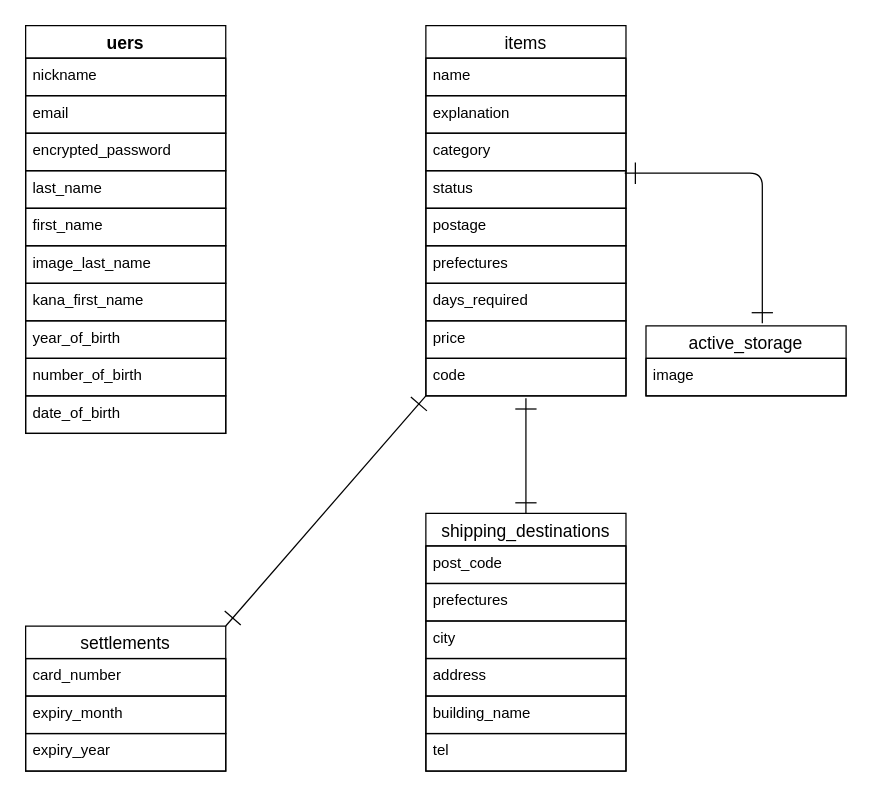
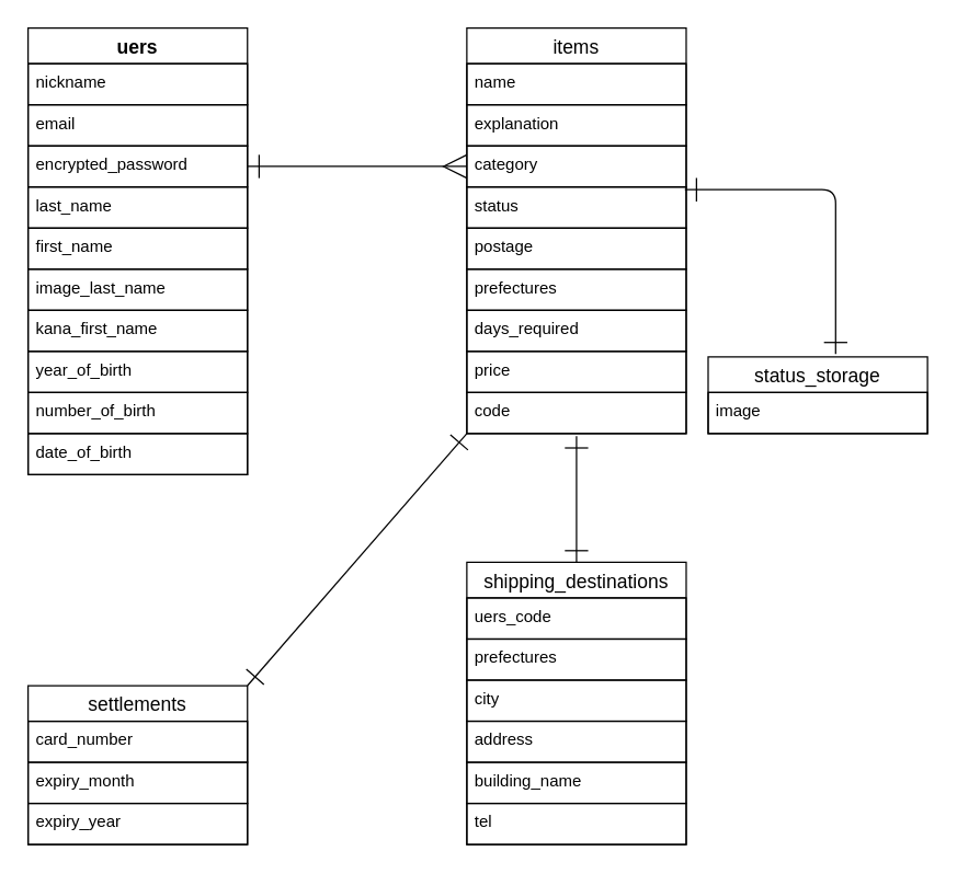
+ <mxCell id="35" style="edgeStyle=none;html=1;exitX=1;exitY=0.5;exitDx=0;exitDy=0;entryX=0;entryY=0.5;entryDx=0;entryDy=0;startArrow=ERone;startFill=0;endArrow=ERmany;endFill=0;strokeWidth=1;sourcePerimeterSpacing=0;endSize=15;startSize=15;fontColor=#000000;labelBackgroundColor=#FFFFFF;strokeColor=#000000;" parent="1" source="5" target="16" edge="1"><mxGeometry relative="1" as="geometry" /></mxCell>
- <mxCell id="38" value="active_storage" style="swimlane;fontStyle=0;childLayout=stackLayout;horizontal=1;startSize=26;horizontalStack=0;resizeParent=1;resizeParentMax=0;resizeLast=0;collapsible=1;marginBottom=0;align=center;fontSize=14;strokeColor=#000000;labelBackgroundColor=#FFFFFF;fontColor=#000000;" parent="1" vertex="1"><mxGeometry x="516" y="260" width="160" height="56" as="geometry" /></mxCell>
+ <mxCell id="38" value="status_storage" style="swimlane;fontStyle=0;childLayout=stackLayout;horizontal=1;startSize=26;horizontalStack=0;resizeParent=1;resizeParentMax=0;resizeLast=0;collapsible=1;marginBottom=0;align=center;fontSize=14;strokeColor=#000000;labelBackgroundColor=#FFFFFF;fontColor=#000000;" parent="1" vertex="1"><mxGeometry x="516" y="260" width="160" height="56" as="geometry" /></mxCell>
- <mxCell id="29" value="post_code" style="text;strokeColor=#000000;fillColor=none;spacingLeft=4;spacingRight=4;overflow=hidden;rotatable=0;points=[[0,0.5],[1,0.5]];portConstraint=eastwest;fontSize=12;fontColor=#000000;labelBackgroundColor=#FFFFFF;" parent="28" vertex="1"><mxGeometry y="26" width="160" height="30" as="geometry" /></mxCell>
+ <mxCell id="29" value="uers_code" style="text;strokeColor=#000000;fillColor=none;spacingLeft=4;spacingRight=4;overflow=hidden;rotatable=0;points=[[0,0.5],[1,0.5]];portConstraint=eastwest;fontSize=12;fontColor=#000000;labelBackgroundColor=#FFFFFF;" parent="28" vertex="1"><mxGeometry y="26" width="160" height="30" as="geometry" /></mxCell>
